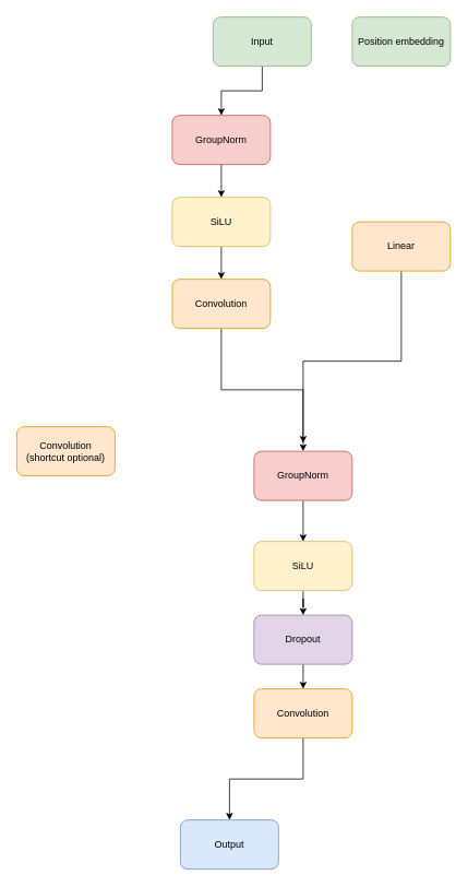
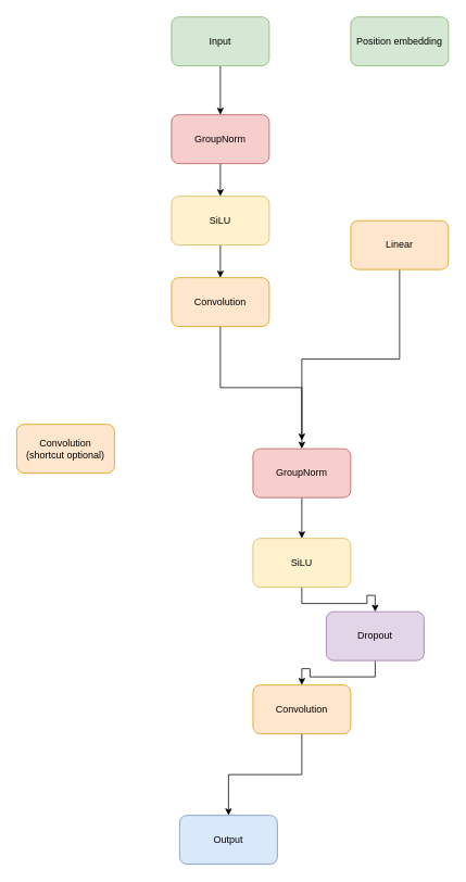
- <mxCell id="3" value="&lt;div&gt;Input&lt;/div&gt;" style="rounded=1;whiteSpace=wrap;html=1;fillColor=#d5e8d4;strokeColor=#82b366;" parent="1" vertex="1"><mxGeometry x="260" y="20" width="120" height="60" as="geometry" /></mxCell>
+ <mxCell id="3" value="&lt;div&gt;Input&lt;/div&gt;" style="rounded=1;whiteSpace=wrap;html=1;fillColor=#d5e8d4;strokeColor=#82b366;" parent="1" vertex="1"><mxGeometry x="210" y="20" width="120" height="60" as="geometry" /></mxCell>
- <mxCell id="12" value="&lt;div&gt;Dropout&lt;/div&gt;" style="rounded=1;whiteSpace=wrap;html=1;direction=west;fillColor=#e1d5e7;strokeColor=#9673a6;" parent="1" vertex="1"><mxGeometry x="310" y="750" width="120" height="60" as="geometry" /></mxCell>
+ <mxCell id="12" value="&lt;div&gt;Dropout&lt;/div&gt;" style="rounded=1;whiteSpace=wrap;html=1;direction=west;fillColor=#e1d5e7;strokeColor=#9673a6;" parent="1" vertex="1"><mxGeometry x="400" y="750" width="120" height="60" as="geometry" /></mxCell>
